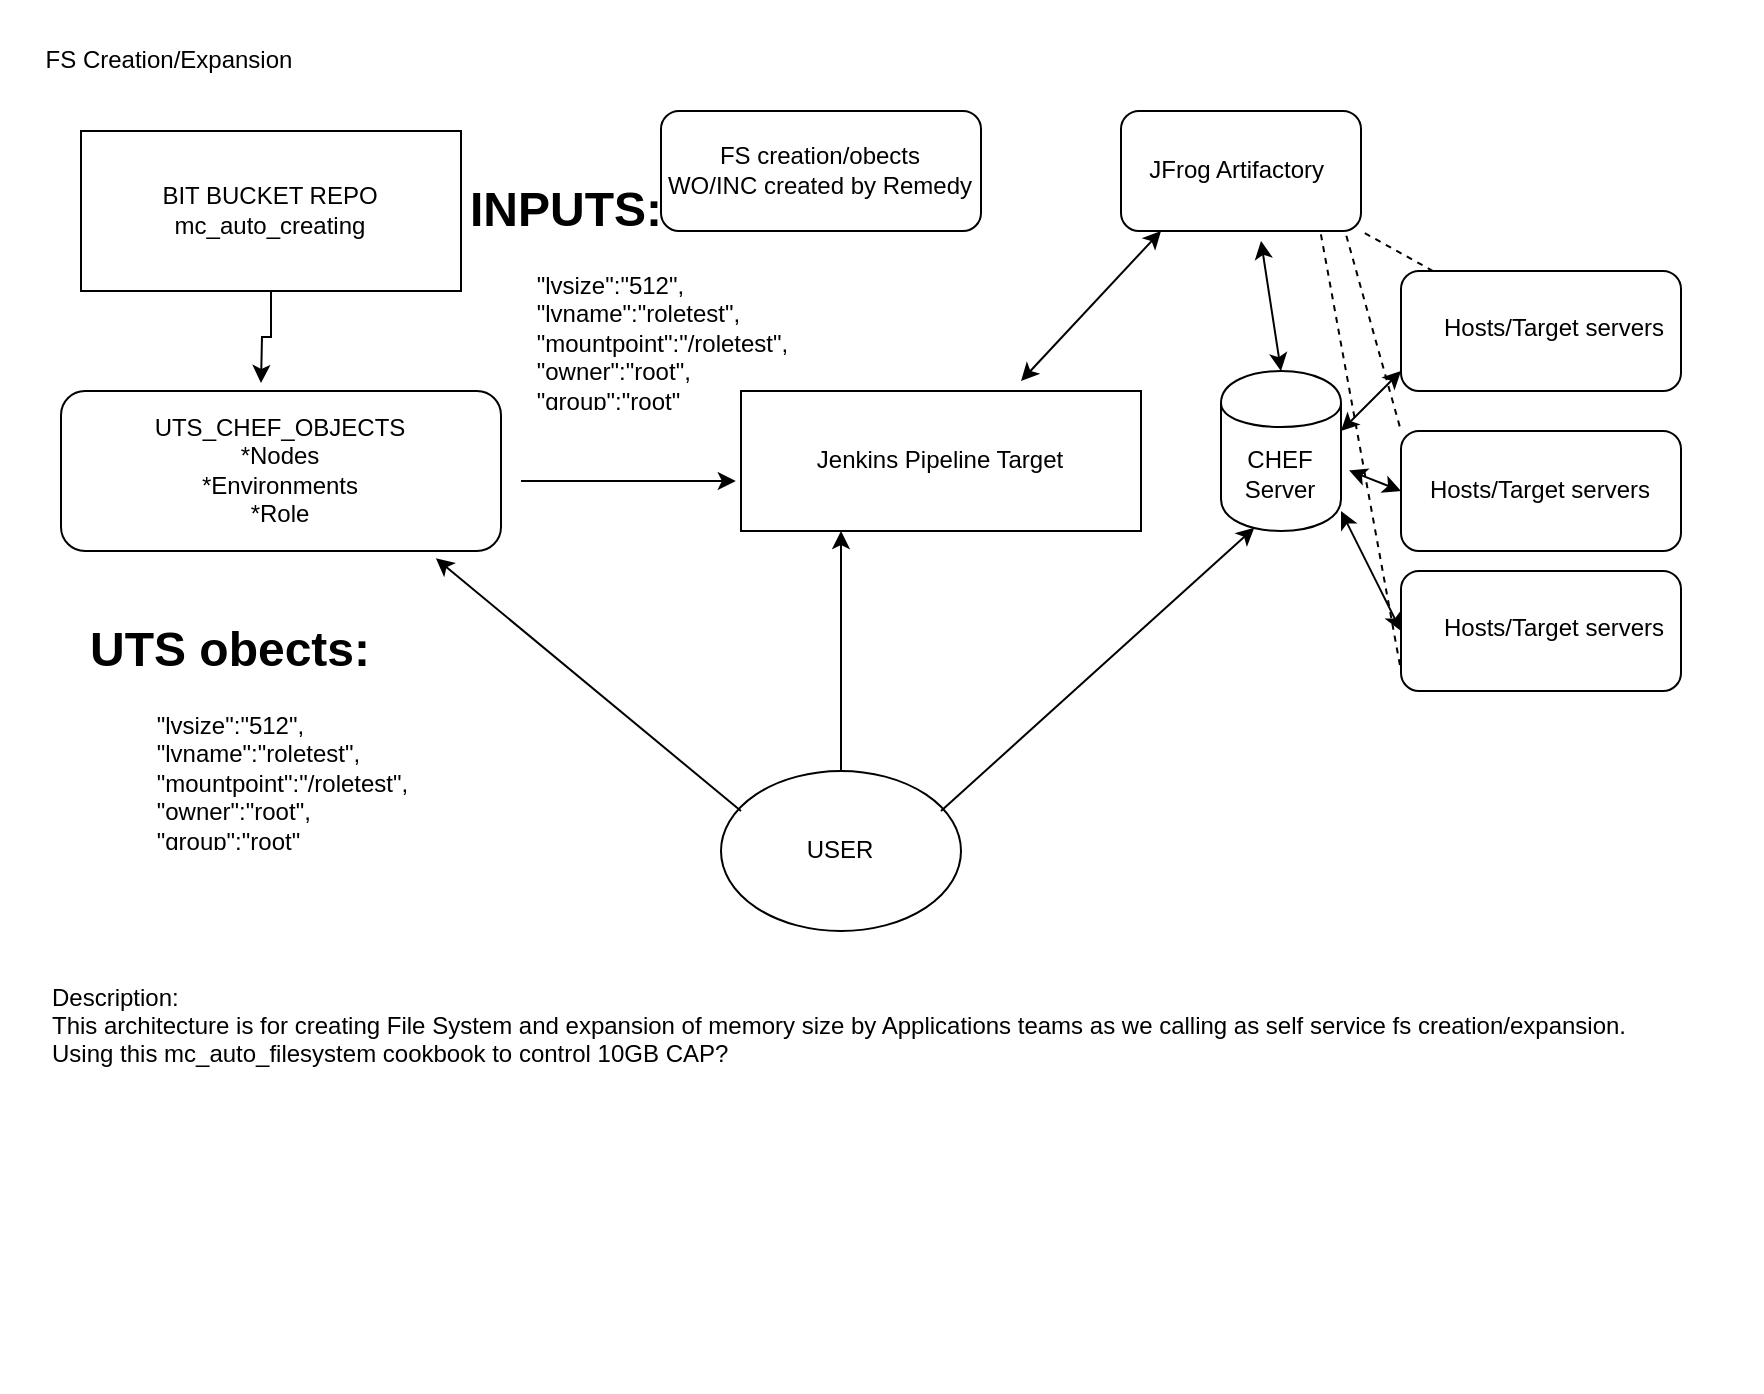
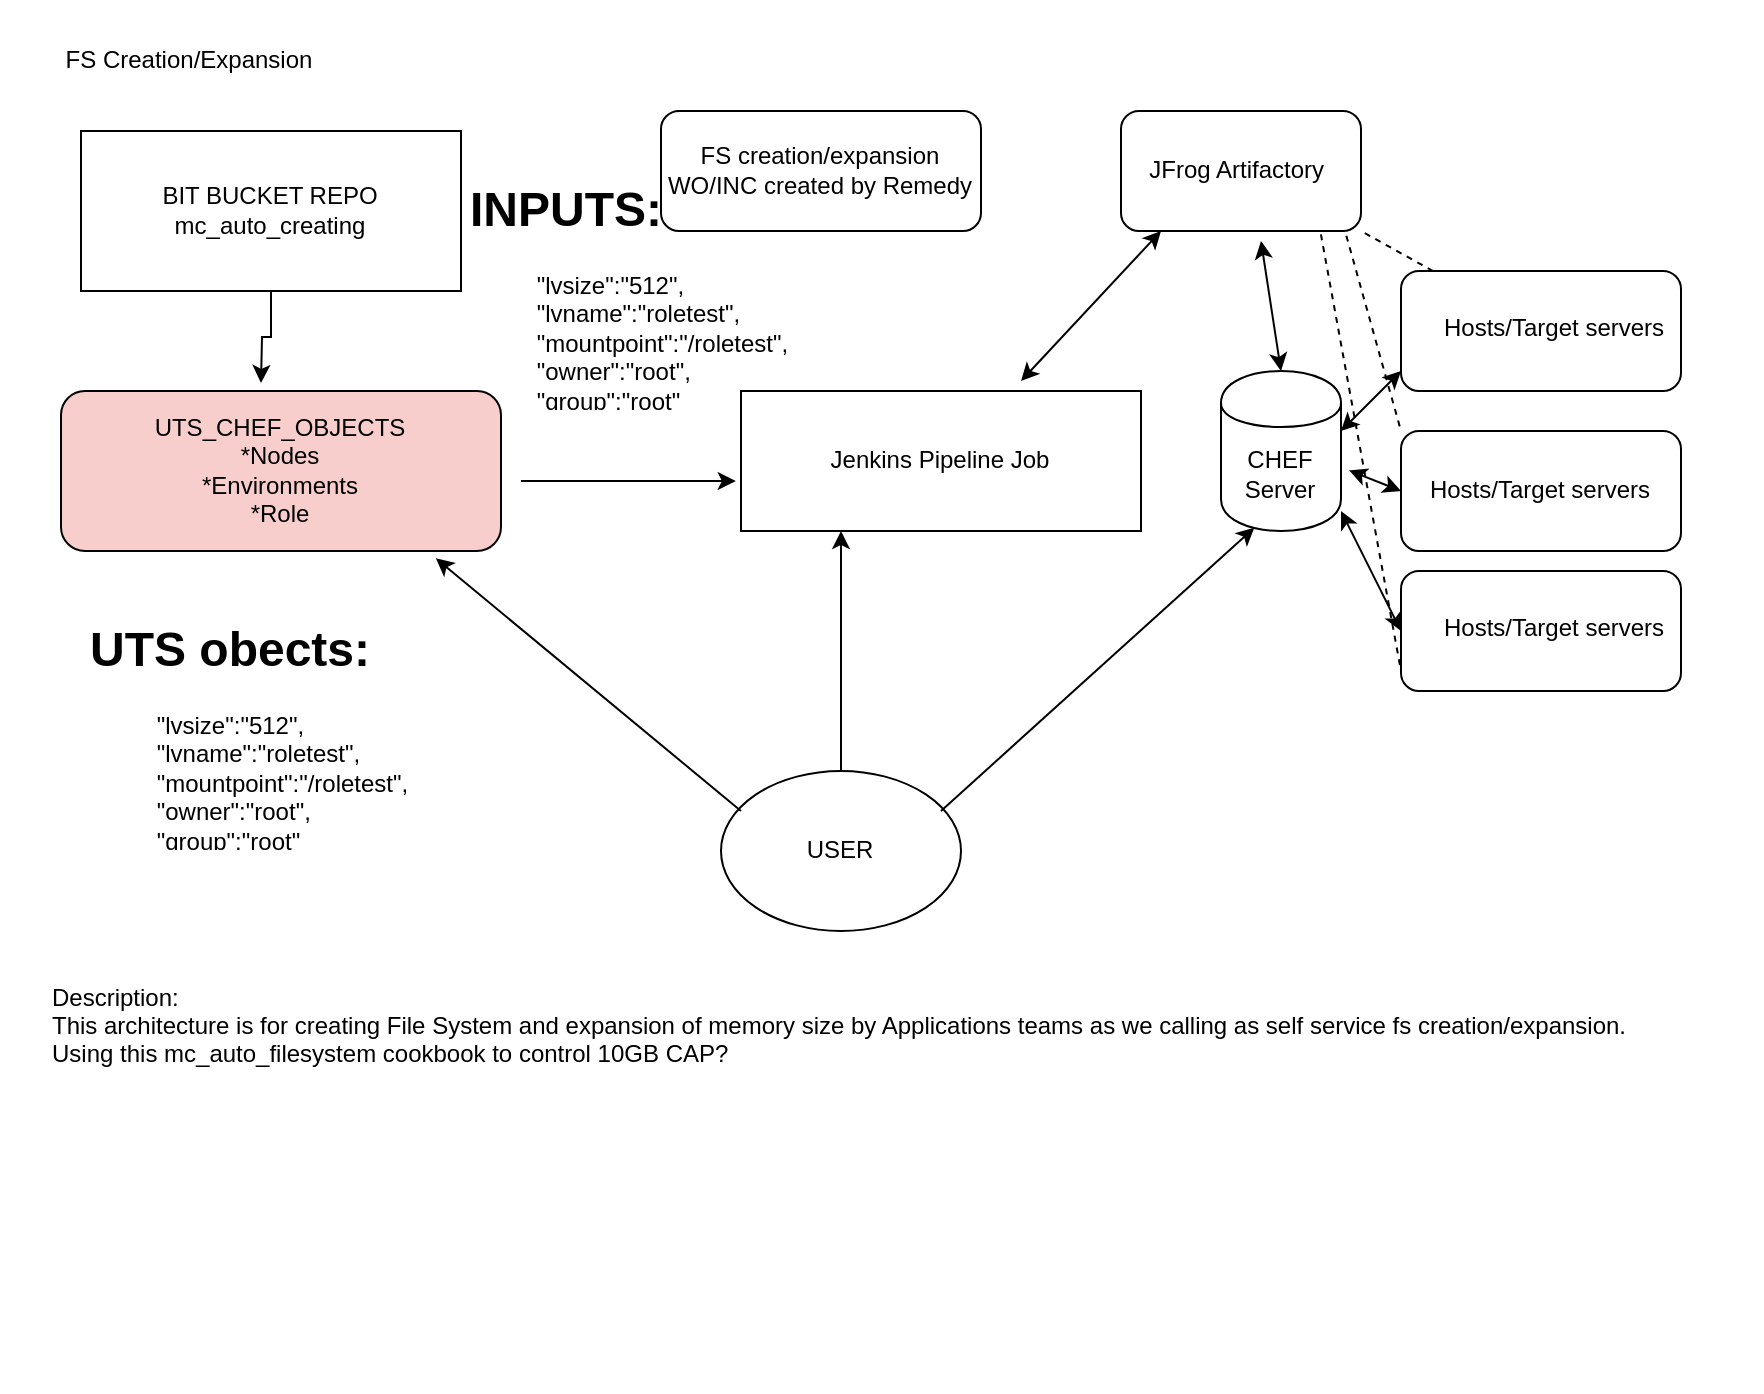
- <mxCell id="29" value="FS Creation/Expansion" style="text;html=1;align=center;verticalAlign=middle;resizable=0;points=[];autosize=1;" vertex="1" parent="1"><mxGeometry x="14" y="20" width="140" height="20" as="geometry" /></mxCell>
+ <mxCell id="29" value="FS Creation/Expansion" style="text;html=1;align=center;verticalAlign=middle;resizable=0;points=[];autosize=1;" vertex="1" parent="1"><mxGeometry x="24" y="20" width="140" height="20" as="geometry" /></mxCell>
- <mxCell id="2" value="FS creation/obects&lt;br&gt;WO/INC created by Remedy" style="rounded=1;whiteSpace=wrap;html=1;" vertex="1" parent="1"><mxGeometry x="330" y="55" width="160" height="60" as="geometry" /></mxCell>
+ <mxCell id="2" value="FS creation/expansion&lt;br&gt;WO/INC created by Remedy" style="rounded=1;whiteSpace=wrap;html=1;" vertex="1" parent="1"><mxGeometry x="330" y="55" width="160" height="60" as="geometry" /></mxCell>
- <mxCell id="5" value="Jenkins Pipeline Target" style="rounded=0;whiteSpace=wrap;html=1;" vertex="1" parent="1"><mxGeometry x="370" y="195" width="200" height="70" as="geometry" /></mxCell>
+ <mxCell id="5" value="Jenkins Pipeline Job" style="rounded=0;whiteSpace=wrap;html=1;" vertex="1" parent="1"><mxGeometry x="370" y="195" width="200" height="70" as="geometry" /></mxCell>
- <mxCell id="7" value="UTS_CHEF_OBJECTS&lt;br&gt;*Nodes&lt;br&gt;*Environments&lt;br&gt;*Role" style="rounded=1;whiteSpace=wrap;html=1;" vertex="1" parent="1"><mxGeometry y="195" width="220" height="80" as="geometry" x="30" /></mxCell>
+ <mxCell id="7" value="UTS_CHEF_OBJECTS&lt;br&gt;*Nodes&lt;br&gt;*Environments&lt;br&gt;*Role" style="rounded=1;whiteSpace=wrap;html=1;fillColor=#f8cecc;" vertex="1" parent="1"><mxGeometry y="195" width="220" height="80" as="geometry" x="30" /></mxCell>
